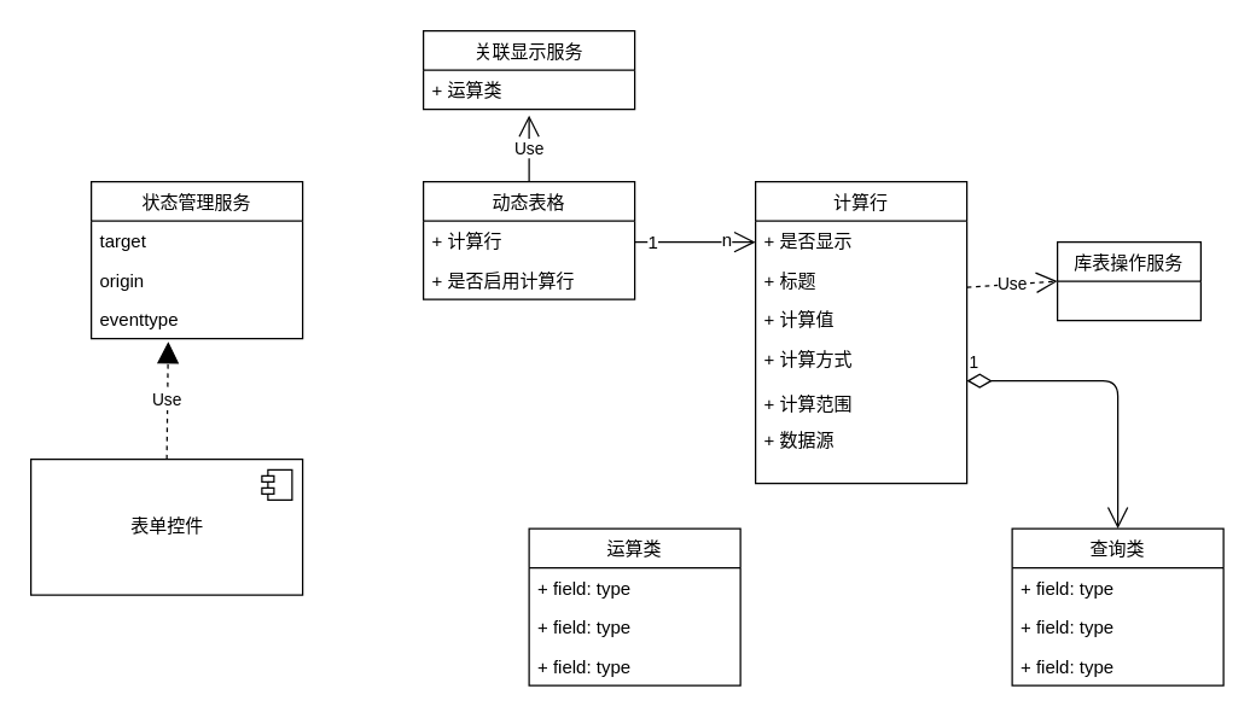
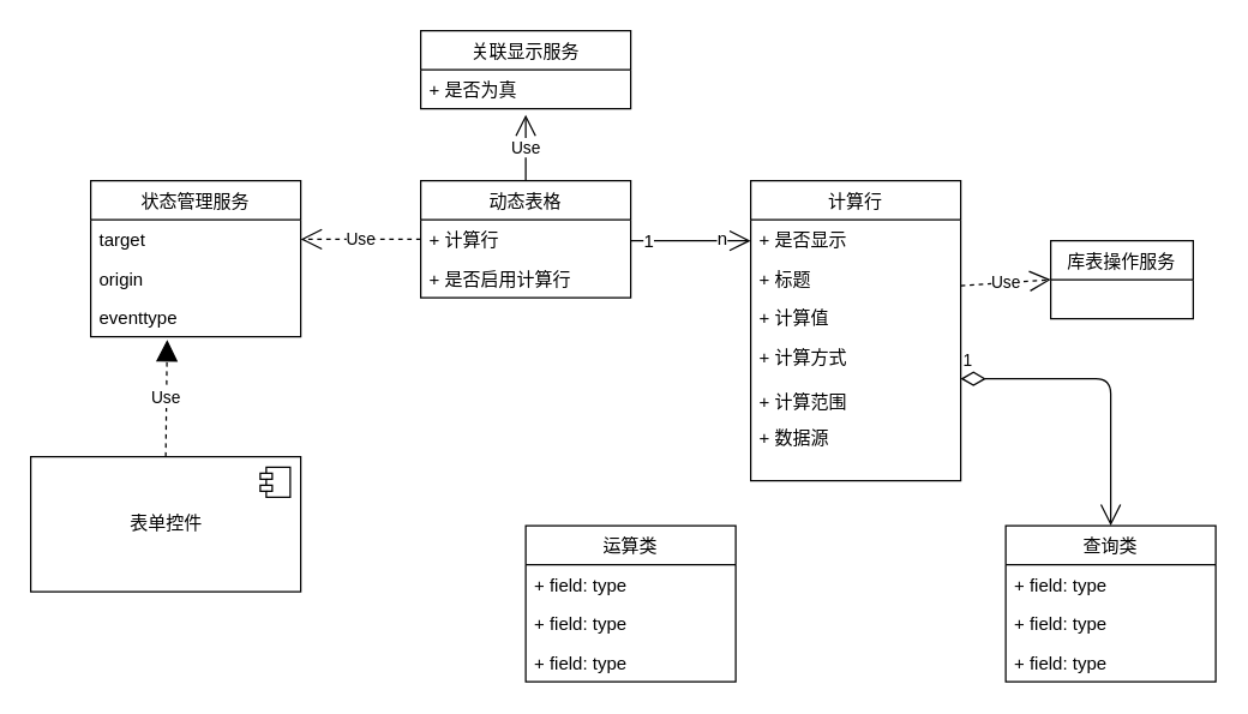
- <mxCell id="6" value="+ 运算类" style="text;strokeColor=none;fillColor=none;align=left;verticalAlign=top;spacingLeft=4;spacingRight=4;overflow=hidden;rotatable=0;points=[[0,0.5],[1,0.5]];portConstraint=eastwest;" vertex="1" parent="5"><mxGeometry y="26" width="140" height="26" as="geometry" /></mxCell>
+ <mxCell id="6" value="+ 是否为真" style="text;strokeColor=none;fillColor=none;align=left;verticalAlign=top;spacingLeft=4;spacingRight=4;overflow=hidden;rotatable=0;points=[[0,0.5],[1,0.5]];portConstraint=eastwest;" vertex="1" parent="5"><mxGeometry y="26" width="140" height="26" as="geometry" /></mxCell>
+ <mxCell id="34" value="Use" style="endArrow=open;endSize=12;dashed=1;html=1;exitX=0;exitY=0.5;exitDx=0;exitDy=0;entryX=1;entryY=0.5;entryDx=0;entryDy=0;" edge="1" parent="1" source="3" target="21"><mxGeometry width="160" relative="1" as="geometry"><mxPoint x="210" y="290" as="sourcePoint" /><mxPoint x="370" y="290" as="targetPoint" /></mxGeometry></mxCell>
